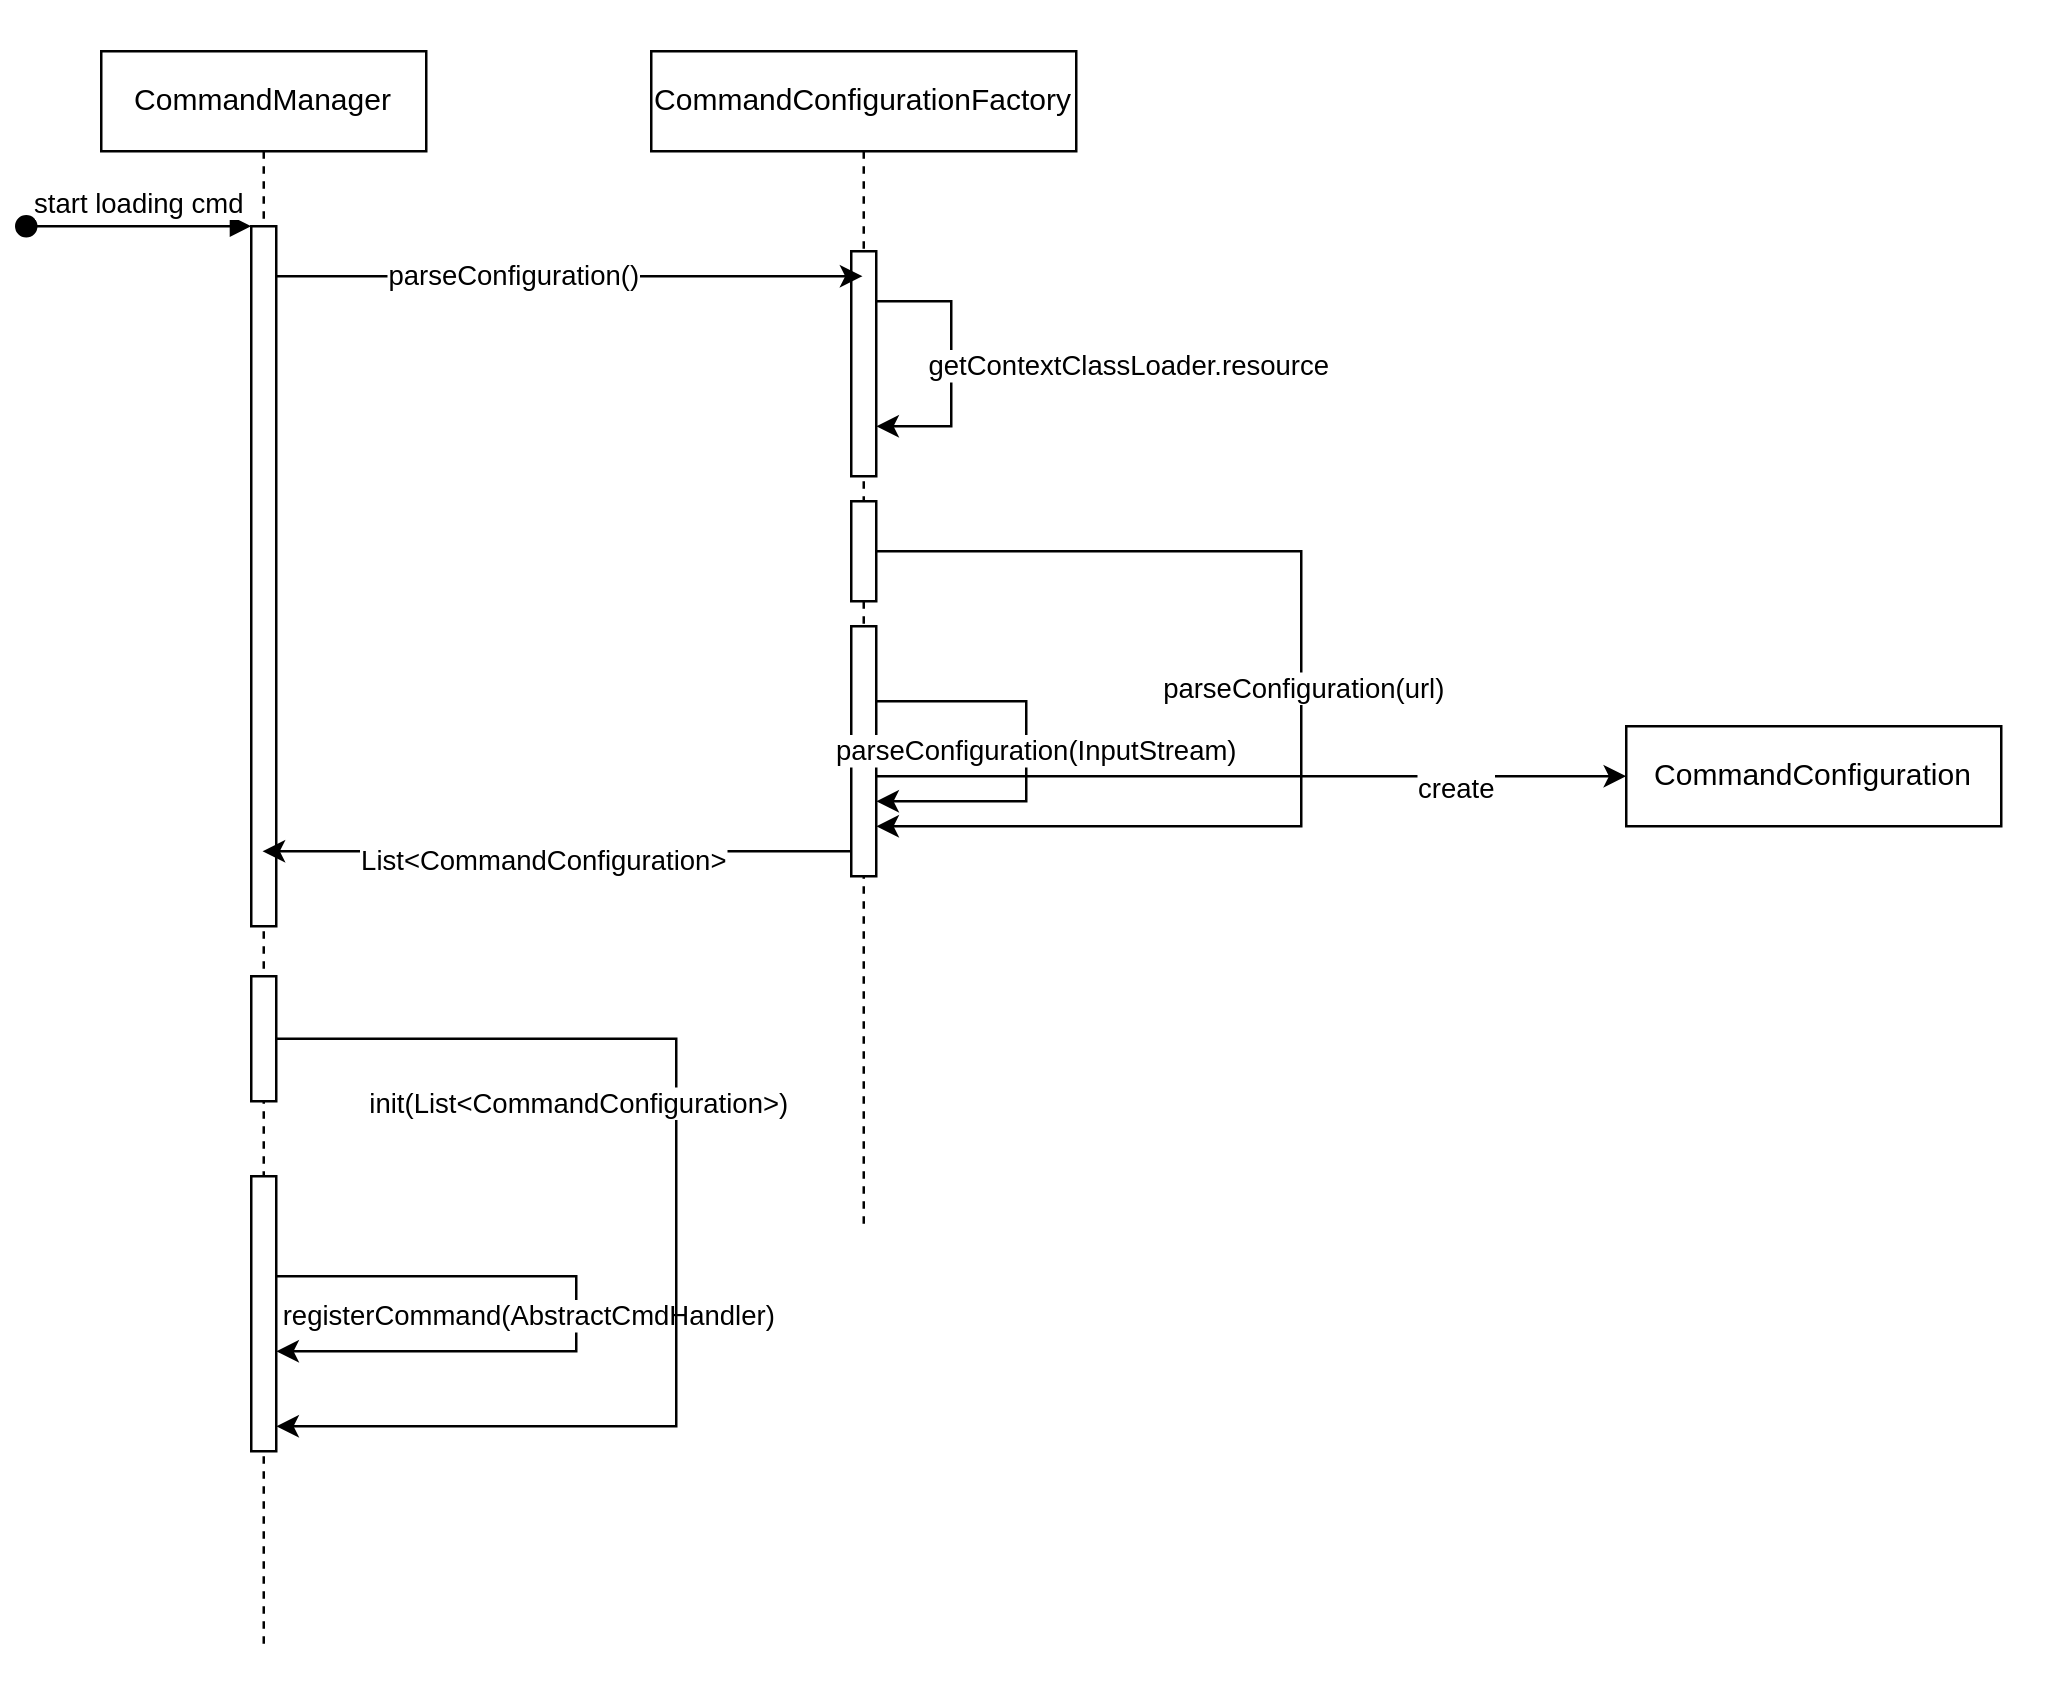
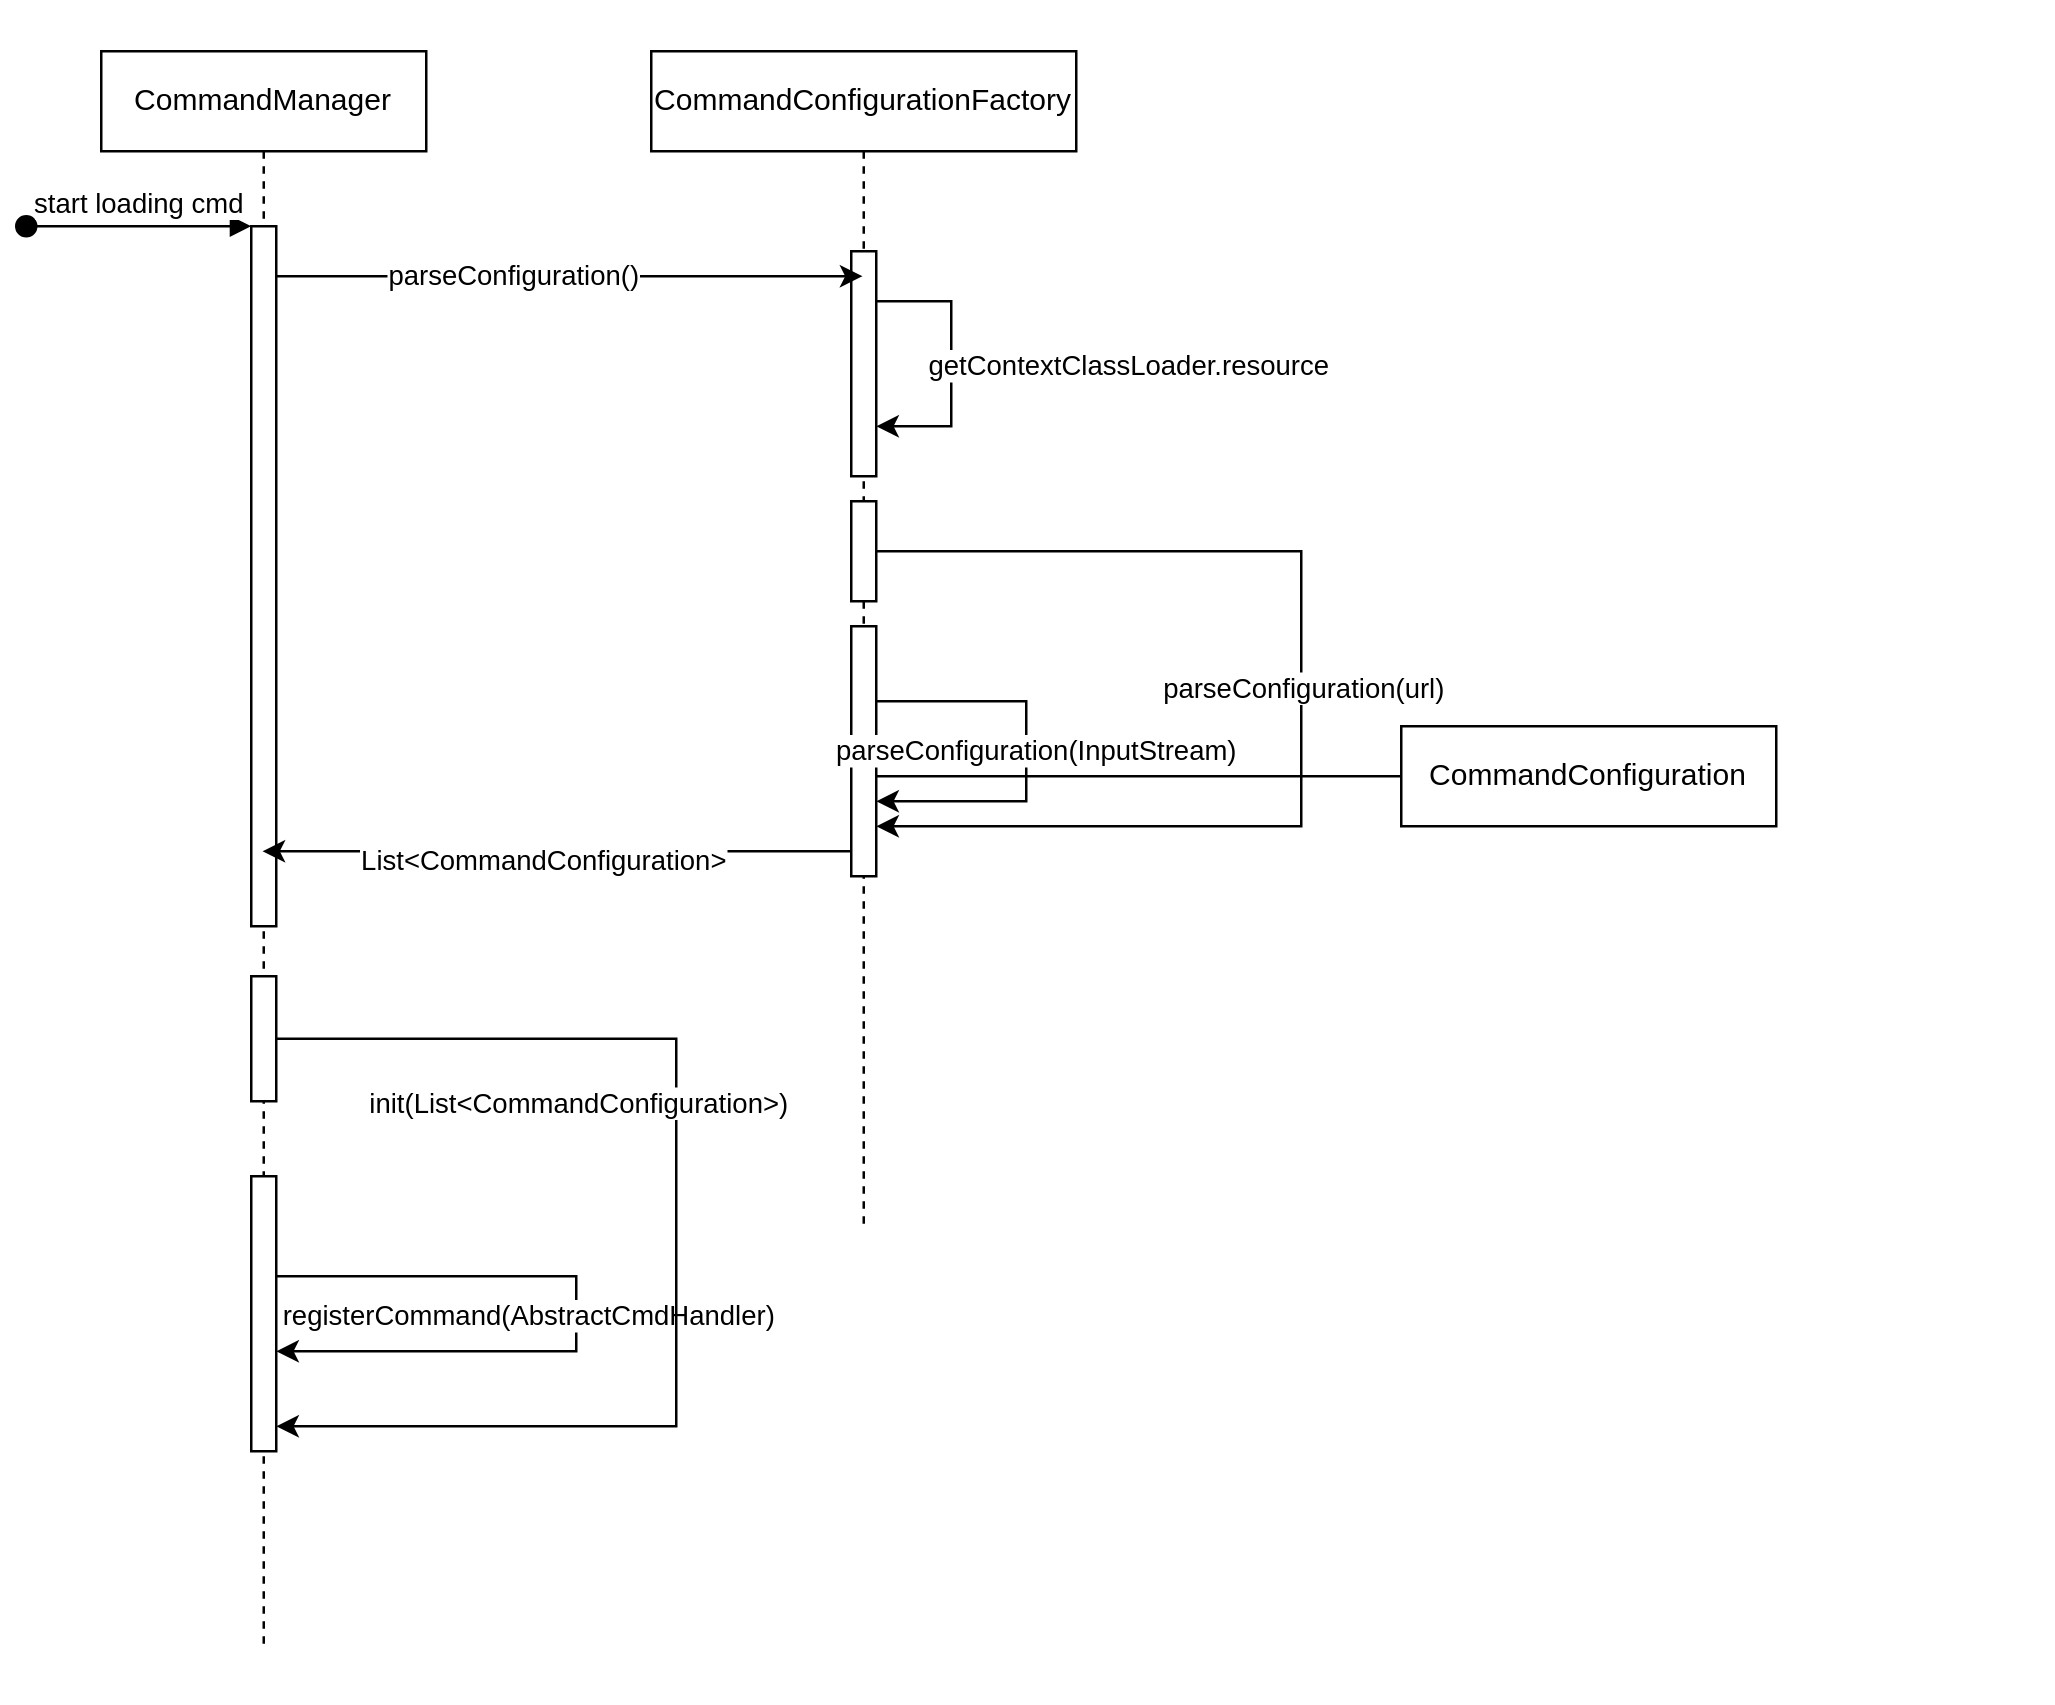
- <mxCell id="29" value="CommandConfiguration" style="rounded=0;whiteSpace=wrap;html=1;" vertex="1" parent="1"><mxGeometry x="630" y="290" width="150" height="40" as="geometry" /></mxCell>
+ <mxCell id="29" value="CommandConfiguration" style="rounded=0;whiteSpace=wrap;html=1;" vertex="1" parent="1"><mxGeometry x="540" y="290" width="150" height="40" as="geometry" /></mxCell>
